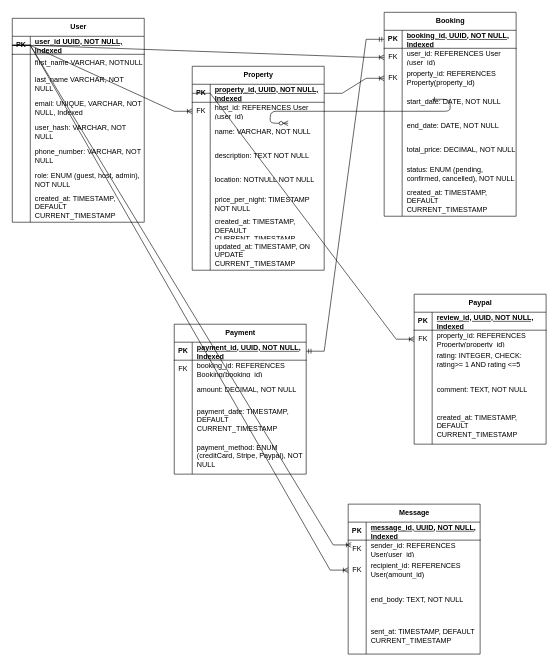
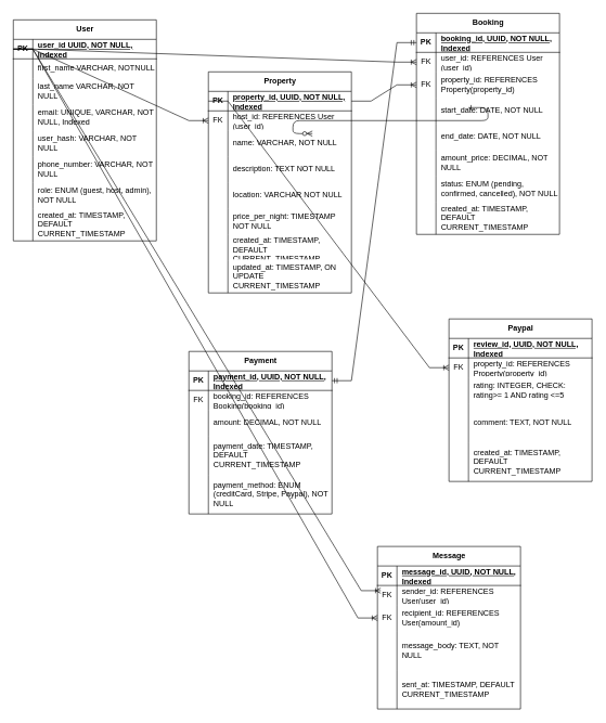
- <mxCell id="72" value="total_price: DECIMAL, NOT NULL" style="shape=partialRectangle;connectable=0;fillColor=none;top=0;left=0;bottom=0;right=0;align=left;spacingLeft=6;overflow=hidden;whiteSpace=wrap;html=1;" vertex="1" parent="70"><mxGeometry x="30" width="190" height="40" as="geometry"><mxRectangle width="190" height="40" as="alternateBounds" /></mxGeometry></mxCell>
+ <mxCell id="72" value="amount_price: DECIMAL, NOT NULL" style="shape=partialRectangle;connectable=0;fillColor=none;top=0;left=0;bottom=0;right=0;align=left;spacingLeft=6;overflow=hidden;whiteSpace=wrap;html=1;" vertex="1" parent="70"><mxGeometry x="30" width="190" height="40" as="geometry"><mxRectangle width="190" height="40" as="alternateBounds" /></mxGeometry></mxCell>
- <mxCell id="43" value="location: NOTNULL NOT NULL" style="shape=partialRectangle;connectable=0;fillColor=none;top=0;left=0;bottom=0;right=0;align=left;spacingLeft=6;overflow=hidden;whiteSpace=wrap;html=1;" vertex="1" parent="41"><mxGeometry x="30" width="190" height="40" as="geometry"><mxRectangle width="190" height="40" as="alternateBounds" /></mxGeometry></mxCell>
+ <mxCell id="43" value="location: VARCHAR NOT NULL" style="shape=partialRectangle;connectable=0;fillColor=none;top=0;left=0;bottom=0;right=0;align=left;spacingLeft=6;overflow=hidden;whiteSpace=wrap;html=1;" vertex="1" parent="41"><mxGeometry x="30" width="190" height="40" as="geometry"><mxRectangle width="190" height="40" as="alternateBounds" /></mxGeometry></mxCell>
- <mxCell id="124" value="end_body: TEXT, NOT NULL" style="shape=partialRectangle;connectable=0;fillColor=none;top=0;left=0;bottom=0;right=0;align=left;spacingLeft=6;overflow=hidden;whiteSpace=wrap;html=1;" vertex="1" parent="122"><mxGeometry x="30" width="190" height="60" as="geometry"><mxRectangle width="190" height="60" as="alternateBounds" /></mxGeometry></mxCell>
+ <mxCell id="124" value="message_body: TEXT, NOT NULL" style="shape=partialRectangle;connectable=0;fillColor=none;top=0;left=0;bottom=0;right=0;align=left;spacingLeft=6;overflow=hidden;whiteSpace=wrap;html=1;" vertex="1" parent="122"><mxGeometry x="30" width="190" height="60" as="geometry"><mxRectangle width="190" height="60" as="alternateBounds" /></mxGeometry></mxCell>
